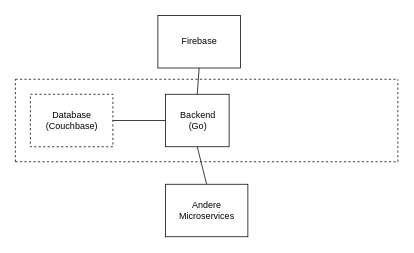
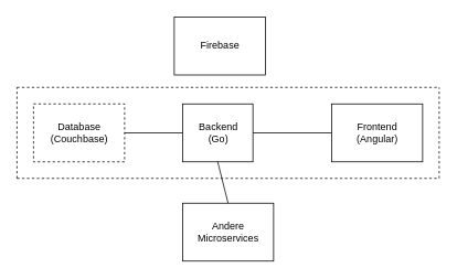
- <mxCell id="7" value="" style="endArrow=none;html=1;entryX=0.5;entryY=1;entryDx=0;entryDy=0;exitX=0.5;exitY=0;exitDx=0;exitDy=0;" parent="1" source="6" target="2" edge="1"><mxGeometry width="50" height="50" relative="1" as="geometry"><mxPoint x="50" y="65" as="sourcePoint" /><mxPoint x="100" y="15" as="targetPoint" /></mxGeometry></mxCell>
+ <mxCell id="8" value="" style="endArrow=none;html=1;entryX=0;entryY=0.5;entryDx=0;entryDy=0;exitX=1;exitY=0.5;exitDx=0;exitDy=0;" parent="1" source="6" target="5" edge="1"><mxGeometry width="50" height="50" relative="1" as="geometry"><mxPoint x="275" y="125" as="sourcePoint" /><mxPoint x="275" y="75" as="targetPoint" /></mxGeometry></mxCell>
+ <mxCell id="5" value="Frontend&lt;br&gt;(Angular)" style="html=1;" parent="1" vertex="1"><mxGeometry x="400" y="125" width="110" height="70" as="geometry" /></mxCell>
